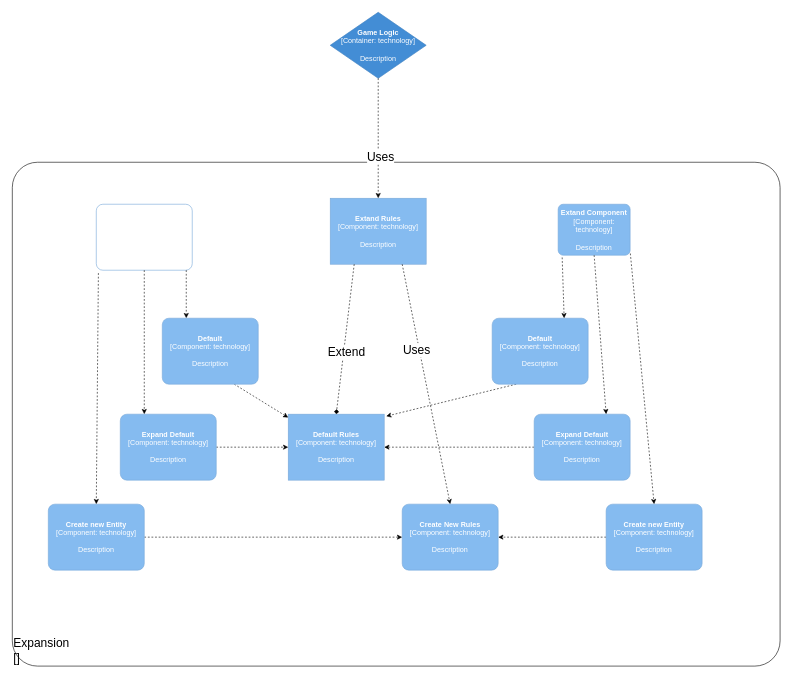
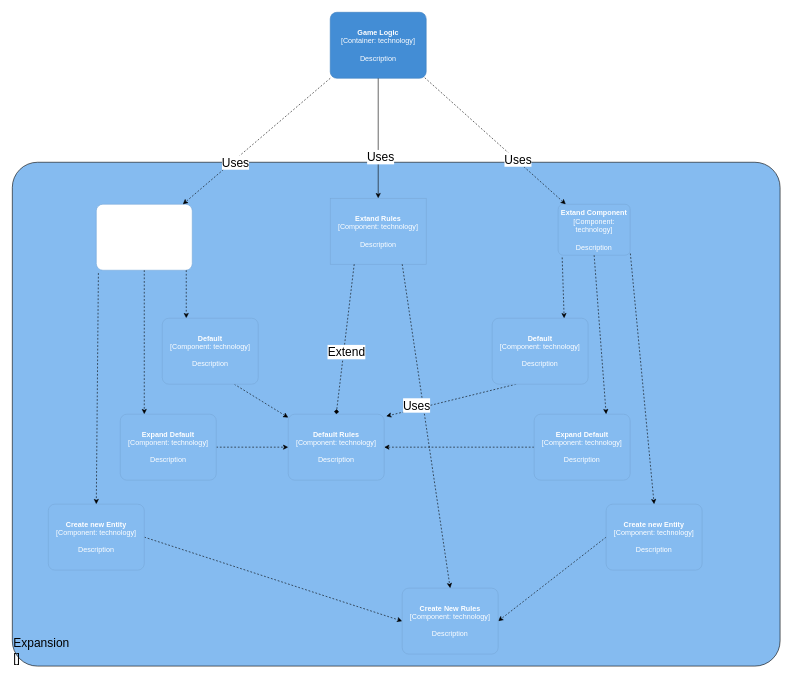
- <mxCell id="3" value="&lt;b&gt;Game Logic&lt;/b&gt;&lt;div&gt;[Container: technology]&lt;/div&gt;&lt;br&gt;&lt;div&gt;Description&lt;/div&gt;" style="rhombus;whiteSpace=wrap;html=1;labelBackgroundColor=none;fillColor=#438DD5;fontColor=#ffffff;align=center;arcSize=10;strokeColor=#3C7FC0;metaEdit=1;metaData={&quot;c4Type&quot;:{&quot;editable&quot;:false}};points=[[0.25,0,0],[0.5,0,0],[0.75,0,0],[1,0.25,0],[1,0.5,0],[1,0.75,0],[0.75,1,0],[0.5,1,0],[0.25,1,0],[0,0.75,0],[0,0.5,0],[0,0.25,0]];" parent="1" vertex="1"><mxGeometry x="550" y="20" width="160" height="110.0" as="geometry" /></mxCell>
+ <mxCell id="3" value="&lt;b&gt;Game Logic&lt;/b&gt;&lt;div&gt;[Container: technology]&lt;/div&gt;&lt;br&gt;&lt;div&gt;Description&lt;/div&gt;" style="rounded=1;whiteSpace=wrap;html=1;labelBackgroundColor=none;fillColor=#438DD5;fontColor=#ffffff;align=center;arcSize=10;strokeColor=#3C7FC0;metaEdit=1;metaData={&quot;c4Type&quot;:{&quot;editable&quot;:false}};points=[[0.25,0,0],[0.5,0,0],[0.75,0,0],[1,0.25,0],[1,0.5,0],[1,0.75,0],[0.75,1,0],[0.5,1,0],[0.25,1,0],[0,0.75,0],[0,0.5,0],[0,0.25,0]];" parent="1" vertex="1"><mxGeometry x="550" y="20" width="160" height="110.0" as="geometry" /></mxCell>
- <mxCell id="29" value="" style="endArrow=classic;html=1;exitX=0.5;exitY=1;exitDx=0;exitDy=0;exitPerimeter=0;dashed=1;entryX=0.5;entryY=0;entryDx=0;entryDy=0;entryPerimeter=0;" edge="1" parent="1" source="3" target="26"><mxGeometry width="50" height="50" relative="1" as="geometry"><mxPoint x="550" y="240" as="sourcePoint" /><mxPoint x="381.314" y="360" as="targetPoint" /></mxGeometry></mxCell>
+ <mxCell id="29" value="" style="endArrow=classic;html=1;exitX=0.5;exitY=1;exitDx=0;exitDy=0;exitPerimeter=0;dashed=0;entryX=0.5;entryY=0;entryDx=0;entryDy=0;entryPerimeter=0;" edge="1" parent="1" source="3" target="26"><mxGeometry width="50" height="50" relative="1" as="geometry"><mxPoint x="550" y="240" as="sourcePoint" /><mxPoint x="381.314" y="360" as="targetPoint" /></mxGeometry></mxCell>
+ <mxCell id="16" value="" style="endArrow=classic;html=1;exitX=0;exitY=1;exitDx=0;exitDy=0;exitPerimeter=0;dashed=1;" edge="1" parent="1" source="3" target="4"><mxGeometry width="50" height="50" relative="1" as="geometry"><mxPoint x="800" y="380" as="sourcePoint" /><mxPoint x="850" y="330" as="targetPoint" /></mxGeometry></mxCell>
+ <mxCell id="17" value="Uses" style="edgeLabel;html=1;align=center;verticalAlign=middle;resizable=0;points=[];fontSize=20;" vertex="1" connectable="0" parent="16"><mxGeometry x="0.303" y="3" relative="1" as="geometry"><mxPoint as="offset" /></mxGeometry></mxCell>
+ <mxCell id="18" value="" style="endArrow=classic;html=1;exitX=0.985;exitY=0.992;exitDx=0;exitDy=0;exitPerimeter=0;dashed=1;" edge="1" parent="1" source="3" target="5"><mxGeometry width="50" height="50" relative="1" as="geometry"><mxPoint x="550" y="240" as="sourcePoint" /><mxPoint x="381.314" y="360" as="targetPoint" /></mxGeometry></mxCell>
+ <mxCell id="19" value="Uses" style="edgeLabel;html=1;align=center;verticalAlign=middle;resizable=0;points=[];fontSize=20;" vertex="1" connectable="0" parent="18"><mxGeometry x="0.303" y="3" relative="1" as="geometry"><mxPoint as="offset" /></mxGeometry></mxCell>
- <mxCell id="2" value="&lt;div style=&quot;text-align: left; font-size: 20px;&quot;&gt;Expansion&lt;/div&gt;&lt;div style=&quot;text-align: left; font-size: 20px;&quot;&gt;[]&lt;/div&gt;" style="rounded=1;whiteSpace=wrap;html=1;labelBackgroundColor=none;fillColor=#ffffff;fontColor=#000000;align=left;arcSize=5;strokeColor=#000000;verticalAlign=bottom;metaEdit=1;metaData={&quot;c4Type&quot;:{&quot;editable&quot;:false}};points=[[0.25,0,0],[0.5,0,0],[0.75,0,0],[1,0.25,0],[1,0.5,0],[1,0.75,0],[0.75,1,0],[0.5,1,0],[0.25,1,0],[0,0.75,0],[0,0.5,0],[0,0.25,0]];fontSize=20;" parent="1" vertex="1"><mxGeometry x="20" y="270" width="1280" height="840" as="geometry" /></mxCell>
+ <mxCell id="2" value="&lt;div style=&quot;text-align: left; font-size: 20px;&quot;&gt;Expansion&lt;/div&gt;&lt;div style=&quot;text-align: left; font-size: 20px;&quot;&gt;[]&lt;/div&gt;" style="rounded=1;whiteSpace=wrap;html=1;labelBackgroundColor=none;fillColor=#85bbf0;fontColor=#000000;align=left;arcSize=5;strokeColor=#000000;verticalAlign=bottom;metaEdit=1;metaData={&quot;c4Type&quot;:{&quot;editable&quot;:false}};points=[[0.25,0,0],[0.5,0,0],[0.75,0,0],[1,0.25,0],[1,0.5,0],[1,0.75,0],[0.75,1,0],[0.5,1,0],[0.25,1,0],[0,0.75,0],[0,0.5,0],[0,0.25,0]];fontSize=20;" parent="1" vertex="1"><mxGeometry x="20" y="270" width="1280" height="840" as="geometry" /></mxCell>
- <mxCell id="31" value="&lt;b&gt;Default Rules&lt;/b&gt;&lt;div&gt;[Component: technology]&lt;/div&gt;&lt;br&gt;&lt;div&gt;Description&lt;/div&gt;" style="whiteSpace=wrap;html=1;labelBackgroundColor=none;fillColor=#85BBF0;fontColor=#ffffff;align=center;arcSize=10;strokeColor=#78A8D8;metaEdit=1;metaData={&quot;c4Type&quot;:{&quot;editable&quot;:false}};points=[[0.25,0,0],[0.5,0,0],[0.75,0,0],[1,0.25,0],[1,0.5,0],[1,0.75,0],[0.75,1,0],[0.5,1,0],[0.25,1,0],[0,0.75,0],[0,0.5,0],[0,0.25,0]];rounded=0;" vertex="1" parent="1"><mxGeometry x="480" y="690" width="160" height="110.0" as="geometry" /></mxCell>
+ <mxCell id="31" value="&lt;b&gt;Default Rules&lt;/b&gt;&lt;div&gt;[Component: technology]&lt;/div&gt;&lt;br&gt;&lt;div&gt;Description&lt;/div&gt;" style="rounded=1;whiteSpace=wrap;html=1;labelBackgroundColor=none;fillColor=#85BBF0;fontColor=#ffffff;align=center;arcSize=10;strokeColor=#78A8D8;metaEdit=1;metaData={&quot;c4Type&quot;:{&quot;editable&quot;:false}};points=[[0.25,0,0],[0.5,0,0],[0.75,0,0],[1,0.25,0],[1,0.5,0],[1,0.75,0],[0.75,1,0],[0.5,1,0],[0.25,1,0],[0,0.75,0],[0,0.5,0],[0,0.25,0]];" vertex="1" parent="1"><mxGeometry x="480" y="690" width="160" height="110.0" as="geometry" /></mxCell>
- <mxCell id="32" value="&lt;b&gt;Create New Rules&lt;/b&gt;&lt;div&gt;[Component: technology]&lt;/div&gt;&lt;br&gt;&lt;div&gt;Description&lt;/div&gt;" style="rounded=1;whiteSpace=wrap;html=1;labelBackgroundColor=none;fillColor=#85BBF0;fontColor=#ffffff;align=center;arcSize=10;strokeColor=#78A8D8;metaEdit=1;metaData={&quot;c4Type&quot;:{&quot;editable&quot;:false}};points=[[0.25,0,0],[0.5,0,0],[0.75,0,0],[1,0.25,0],[1,0.5,0],[1,0.75,0],[0.75,1,0],[0.5,1,0],[0.25,1,0],[0,0.75,0],[0,0.5,0],[0,0.25,0]];" vertex="1" parent="1"><mxGeometry x="670" y="840" width="160" height="110.0" as="geometry" /></mxCell>
+ <mxCell id="32" value="&lt;b&gt;Create New Rules&lt;/b&gt;&lt;div&gt;[Component: technology]&lt;/div&gt;&lt;br&gt;&lt;div&gt;Description&lt;/div&gt;" style="rounded=1;whiteSpace=wrap;html=1;labelBackgroundColor=none;fillColor=#85BBF0;fontColor=#ffffff;align=center;arcSize=10;strokeColor=#78A8D8;metaEdit=1;metaData={&quot;c4Type&quot;:{&quot;editable&quot;:false}};points=[[0.25,0,0],[0.5,0,0],[0.75,0,0],[1,0.25,0],[1,0.5,0],[1,0.75,0],[0.75,1,0],[0.5,1,0],[0.25,1,0],[0,0.75,0],[0,0.5,0],[0,0.25,0]];" vertex="1" parent="1"><mxGeometry x="670" y="980" width="160" height="110.0" as="geometry" /></mxCell>
